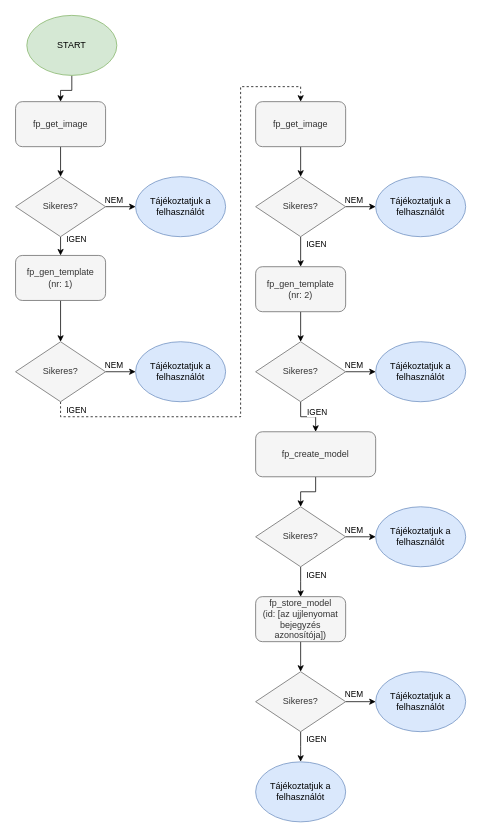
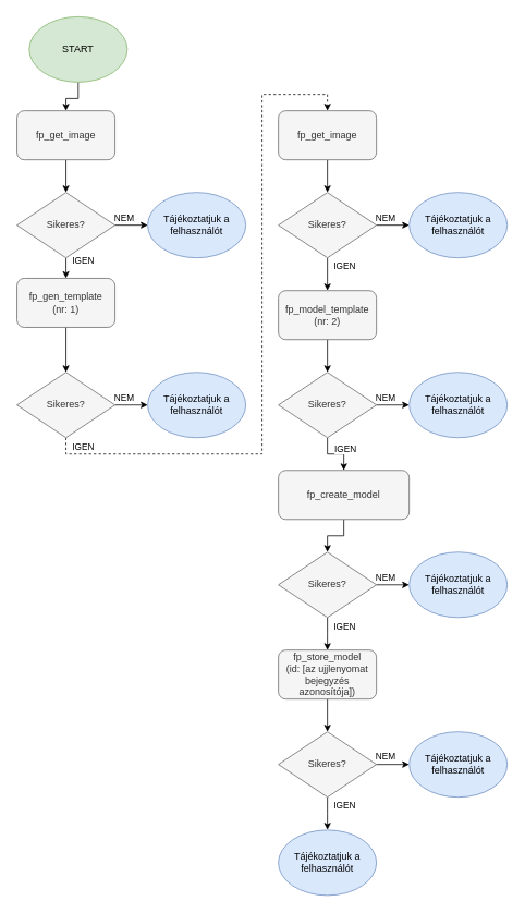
- <mxCell id="29" value="fp_gen_template&lt;br&gt;(nr: 2)" style="rounded=1;whiteSpace=wrap;html=1;fillColor=#f5f5f5;fontColor=#333333;strokeColor=#666666;" parent="1" vertex="1"><mxGeometry x="340" y="355" width="120" height="60" as="geometry" /></mxCell>
+ <mxCell id="29" value="fp_model_template&lt;br&gt;(nr: 2)" style="rounded=1;whiteSpace=wrap;html=1;fillColor=#f5f5f5;fontColor=#333333;strokeColor=#666666;" parent="1" vertex="1"><mxGeometry x="340" y="355" width="120" height="60" as="geometry" /></mxCell>
